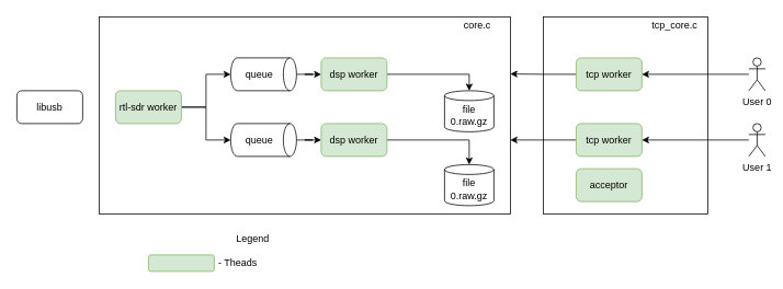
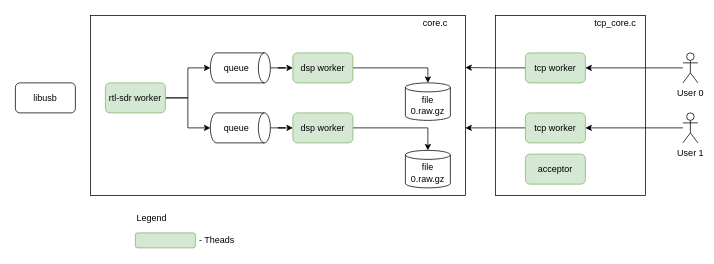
- <mxCell id="32" value="Legend" style="text;html=1;strokeColor=none;fillColor=none;align=left;verticalAlign=middle;whiteSpace=wrap;rounded=0;" vertex="1" parent="1"><mxGeometry x="285" y="280" width="120" height="20" as="geometry" /></mxCell>
+ <mxCell id="32" value="Legend" style="text;html=1;strokeColor=none;fillColor=none;align=left;verticalAlign=middle;whiteSpace=wrap;rounded=0;" vertex="1" parent="1"><mxGeometry x="180" y="280" width="120" height="20" as="geometry" /></mxCell>
